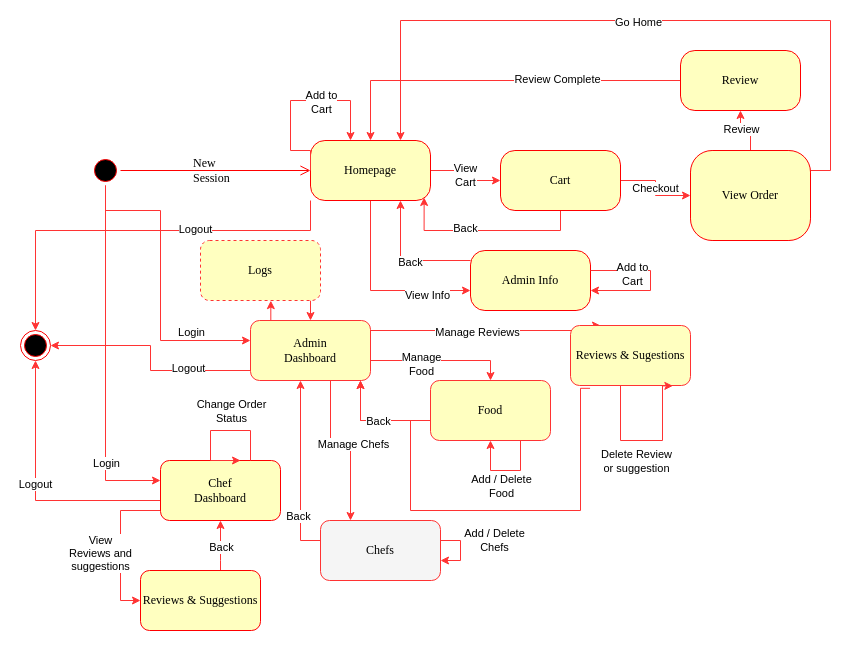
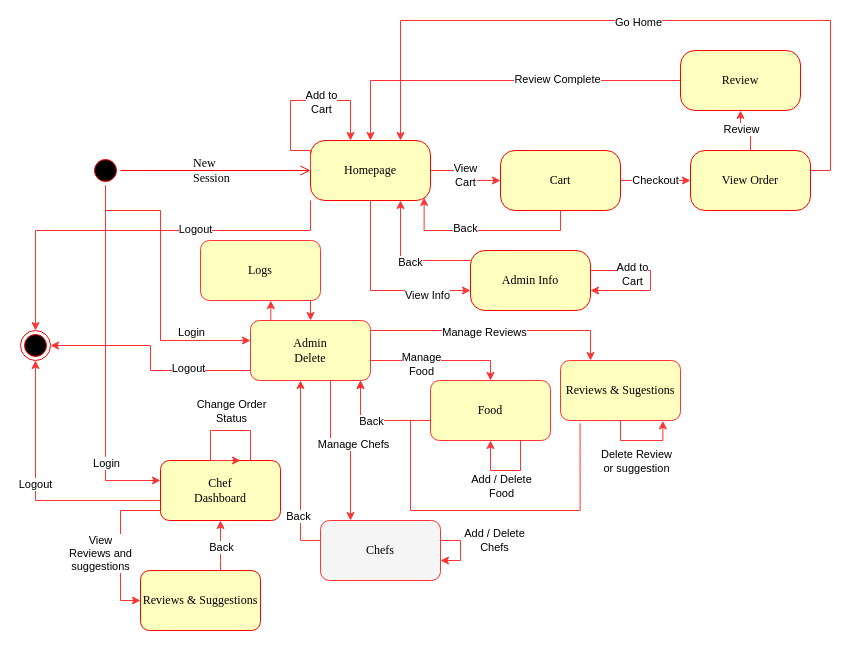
- <mxCell id="39" value="View Order" style="rounded=1;whiteSpace=wrap;html=1;arcSize=24;fillColor=#ffffc0;strokeColor=#ff0000;shadow=0;comic=0;labelBackgroundColor=none;fontFamily=Verdana;fontSize=12;fontColor=#000000;align=center;" vertex="1" parent="1"><mxGeometry x="690" y="150" width="120" height="90" as="geometry" /></mxCell>
+ <mxCell id="39" value="View Order" style="rounded=1;whiteSpace=wrap;html=1;arcSize=24;fillColor=#ffffc0;strokeColor=#ff0000;shadow=0;comic=0;labelBackgroundColor=none;fontFamily=Verdana;fontSize=12;fontColor=#000000;align=center;" vertex="1" parent="1"><mxGeometry x="690" y="150" width="120" height="60" as="geometry" /></mxCell>
- <mxCell id="68" value="Logs" style="whiteSpace=wrap;html=1;rounded=1;shadow=0;fontFamily=Verdana;strokeColor=#FF3333;fillColor=#FFFFC0;comic=0;dashed=1;" vertex="1" parent="1"><mxGeometry x="200" y="240" width="120" height="60" as="geometry" /></mxCell>
+ <mxCell id="68" value="Logs" style="whiteSpace=wrap;html=1;rounded=1;shadow=0;fontFamily=Verdana;strokeColor=#FF3333;fillColor=#FFFFC0;comic=0;" vertex="1" parent="1"><mxGeometry x="200" y="240" width="120" height="60" as="geometry" /></mxCell>
- <mxCell id="23" value="&lt;div&gt;Admin&lt;/div&gt;&lt;div&gt;Dashboard&lt;/div&gt;" style="whiteSpace=wrap;html=1;rounded=1;shadow=0;fontFamily=Verdana;strokeColor=#FF3333;fillColor=#FFFFC0;comic=0;" vertex="1" parent="1"><mxGeometry x="250" y="320" width="120" height="60" as="geometry" /></mxCell>
+ <mxCell id="23" value="&lt;div&gt;Admin&lt;/div&gt;&lt;div&gt;Delete&lt;/div&gt;" style="whiteSpace=wrap;html=1;rounded=1;shadow=0;fontFamily=Verdana;strokeColor=#FF3333;fillColor=#FFFFC0;comic=0;" vertex="1" parent="1"><mxGeometry x="250" y="320" width="120" height="60" as="geometry" /></mxCell>
- <mxCell id="64" value="Reviews &amp;amp; Sugestions" style="whiteSpace=wrap;html=1;rounded=1;shadow=0;fontFamily=Verdana;strokeColor=#FF3333;fillColor=#FFFFC0;comic=0;" vertex="1" parent="1"><mxGeometry x="570" y="325" width="120" height="60" as="geometry" /></mxCell>
+ <mxCell id="64" value="Reviews &amp;amp; Sugestions" style="whiteSpace=wrap;html=1;rounded=1;shadow=0;fontFamily=Verdana;strokeColor=#FF3333;fillColor=#FFFFC0;comic=0;" vertex="1" parent="1"><mxGeometry x="560" y="360" width="120" height="60" as="geometry" /></mxCell>
